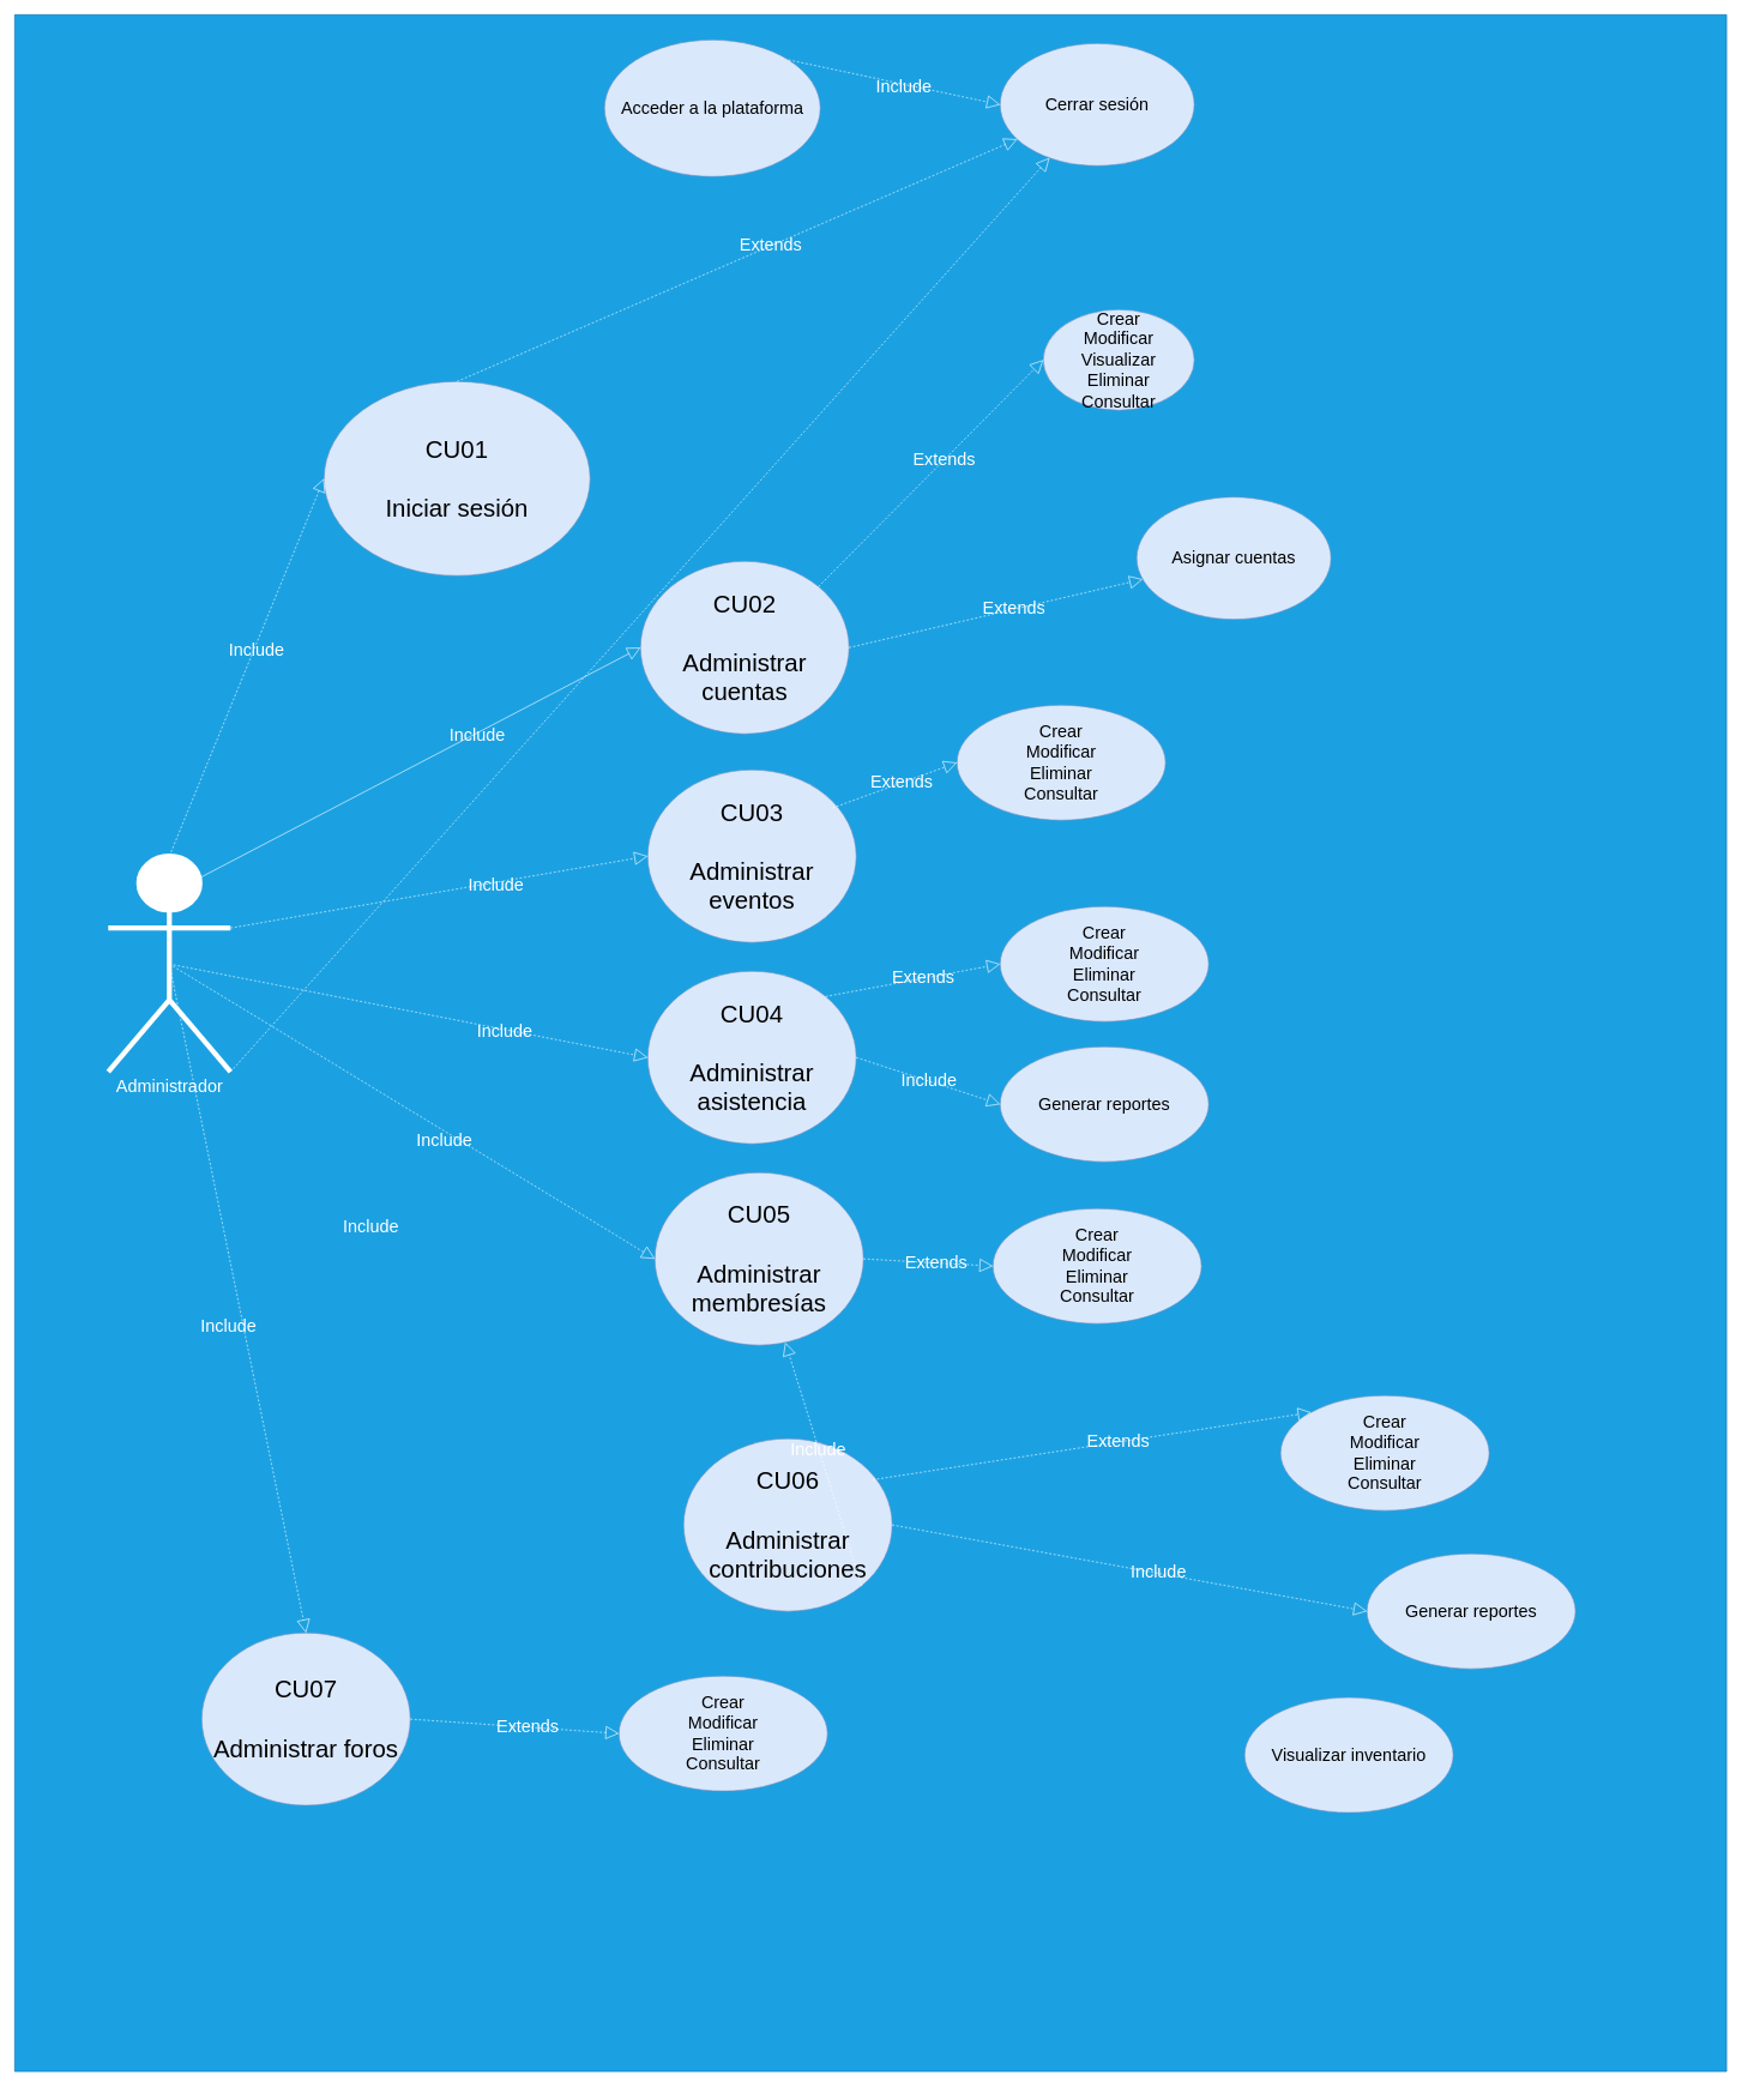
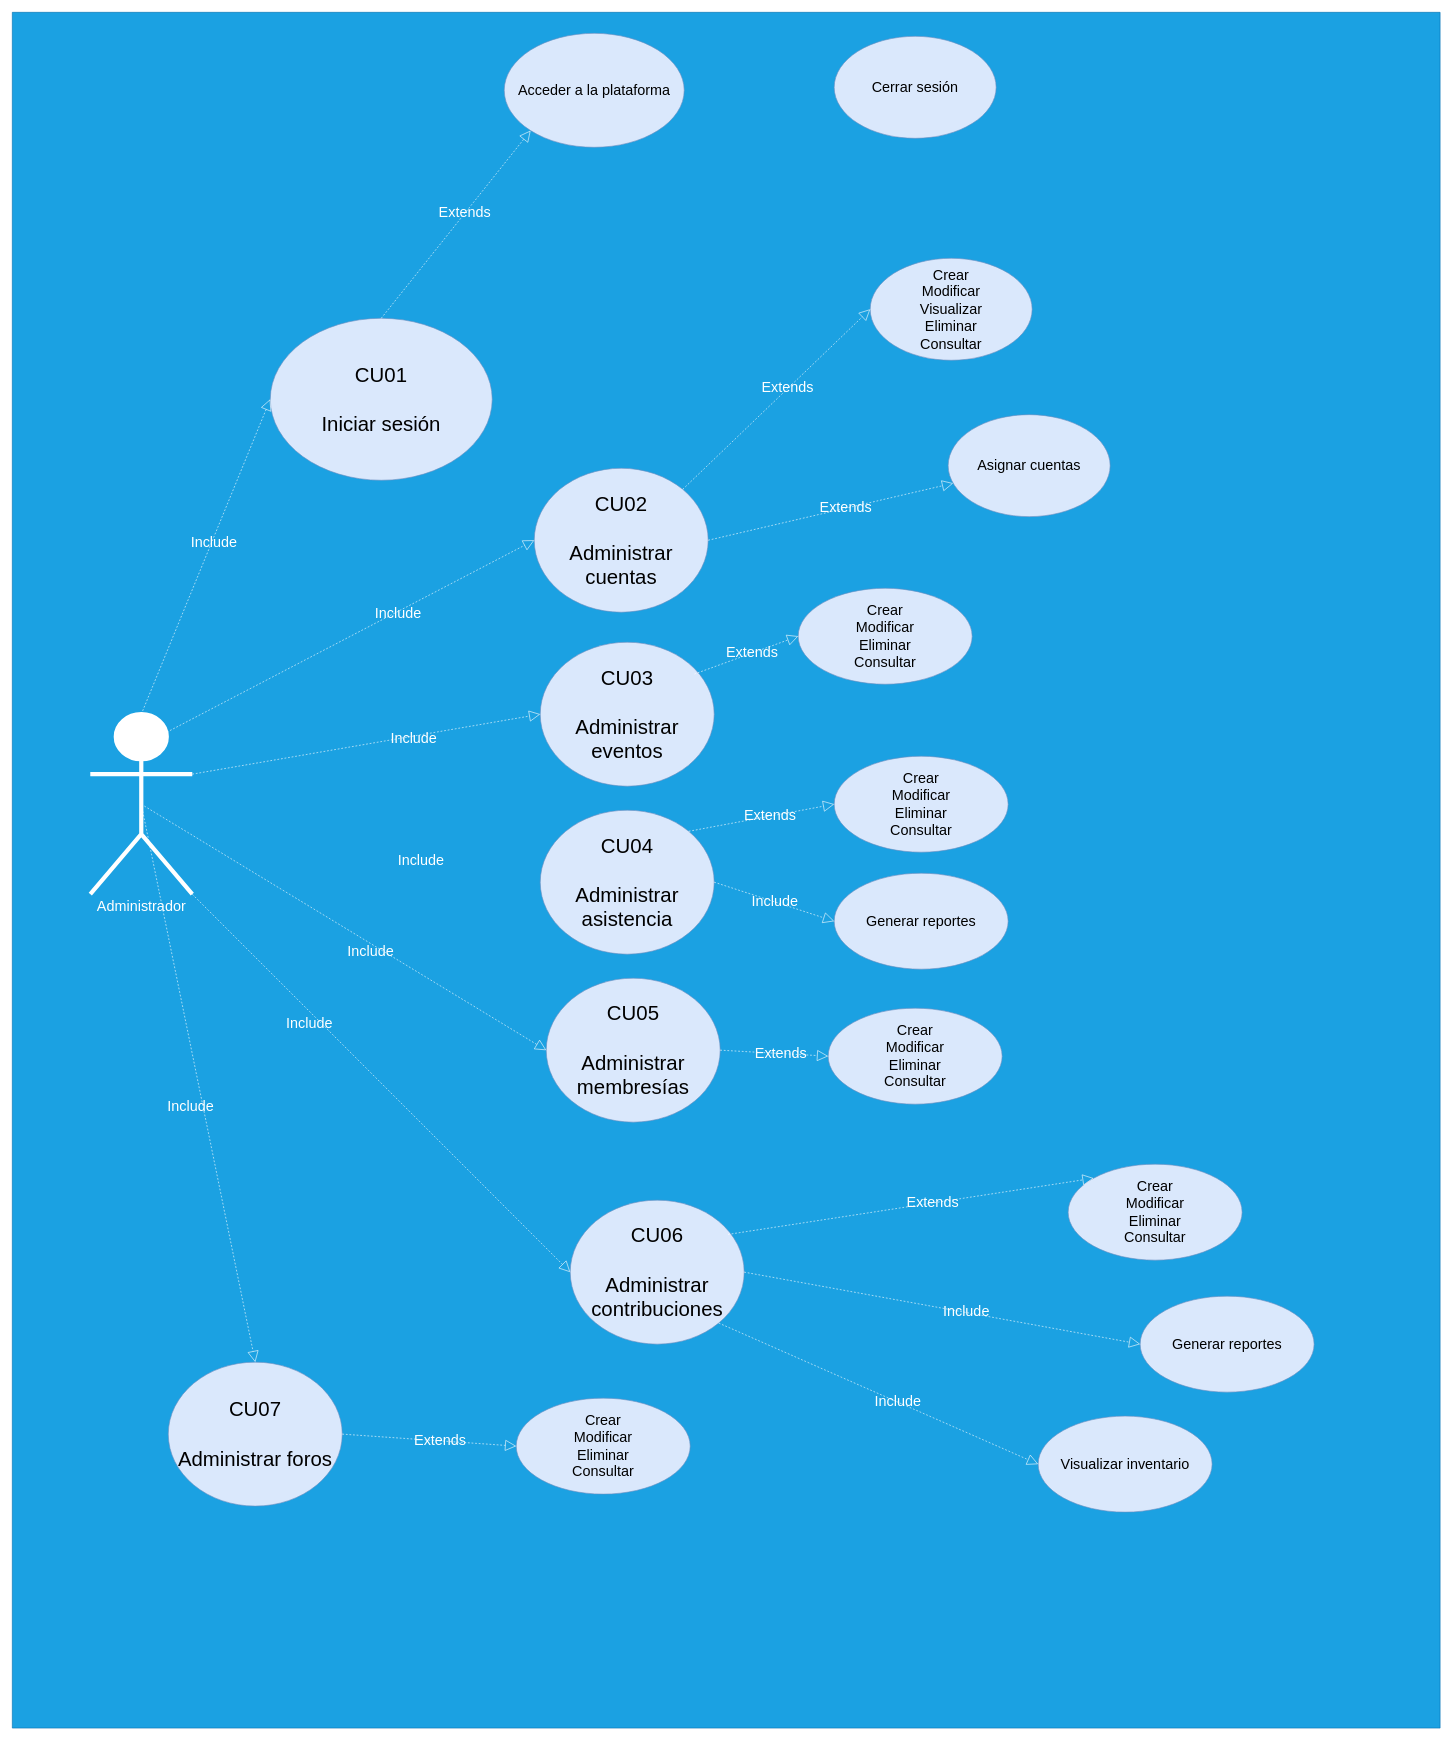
- <mxCell id="49" value="" style="endArrow=block;endSize=16;endFill=0;html=1;rounded=0;exitX=1;exitY=0;exitDx=0;exitDy=0;entryX=0;entryY=0.5;entryDx=0;entryDy=0;fontSize=24;labelBackgroundColor=none;fontColor=#FFFFFF;strokeColor=#FFFFFF;strokeWidth=1;jumpStyle=none;shadow=0;dashed=1;" edge="1" parent="1" source="46" target="47"><mxGeometry x="0.12" y="1" width="160" relative="1" as="geometry"><mxPoint x="1150" y="815" as="sourcePoint" /><mxPoint x="1365" y="290" as="targetPoint" /><mxPoint as="offset" /></mxGeometry></mxCell>
- <mxCell id="50" value="Include" style="edgeLabel;html=1;align=center;verticalAlign=middle;resizable=0;points=[];fontSize=24;labelBackgroundColor=none;fontColor=#FFFFFF;" vertex="1" connectable="0" parent="49"><mxGeometry x="0.099" y="-3" relative="1" as="geometry"><mxPoint x="-1" as="offset" /></mxGeometry></mxCell>
- <mxCell id="48" value="Extends" style="endArrow=block;endSize=16;endFill=0;html=1;rounded=0;exitX=0.5;exitY=0;exitDx=0;exitDy=0;fontSize=24;labelBackgroundColor=none;fontColor=#FFFFFF;strokeColor=#FFFFFF;strokeWidth=1;jumpStyle=none;shadow=0;dashed=1;" edge="1" parent="1" source="4" target="47"><mxGeometry x="0.12" y="1" width="160" relative="1" as="geometry"><mxPoint x="890" y="700" as="sourcePoint" /><mxPoint x="1202" y="400" as="targetPoint" /><mxPoint as="offset" /></mxGeometry></mxCell>
+ <mxCell id="48" value="Extends" style="endArrow=block;endSize=16;endFill=0;html=1;rounded=0;exitX=0.5;exitY=0;exitDx=0;exitDy=0;entryX=0;entryY=1;entryDx=0;entryDy=0;fontSize=24;labelBackgroundColor=none;fontColor=#FFFFFF;strokeColor=#FFFFFF;strokeWidth=1;jumpStyle=none;shadow=0;dashed=1;" edge="1" parent="1" source="4" target="46"><mxGeometry x="0.12" y="1" width="160" relative="1" as="geometry"><mxPoint x="890" y="700" as="sourcePoint" /><mxPoint x="1202" y="400" as="targetPoint" /><mxPoint as="offset" /></mxGeometry></mxCell>
- <mxCell id="19" value="&lt;div style=&quot;font-size: 24px;&quot;&gt;Crear&lt;/div&gt;&lt;div style=&quot;font-size: 24px;&quot;&gt;Modificar&lt;/div&gt;&lt;div style=&quot;font-size: 24px;&quot;&gt;Visualizar&lt;/div&gt;&lt;div style=&quot;font-size: 24px;&quot;&gt;Eliminar&lt;/div&gt;&lt;div style=&quot;font-size: 24px;&quot;&gt;Consultar&lt;/div&gt;" style="ellipse;whiteSpace=wrap;html=1;fontSize=24;labelPosition=center;verticalLabelPosition=middle;align=center;verticalAlign=middle;fillColor=#dae8fc;strokeColor=#6c8ebf;" vertex="1" parent="1"><mxGeometry x="1450" y="430" width="210" height="140" as="geometry" /></mxCell>
+ <mxCell id="19" value="&lt;div style=&quot;font-size: 24px;&quot;&gt;Crear&lt;/div&gt;&lt;div style=&quot;font-size: 24px;&quot;&gt;Modificar&lt;/div&gt;&lt;div style=&quot;font-size: 24px;&quot;&gt;Visualizar&lt;/div&gt;&lt;div style=&quot;font-size: 24px;&quot;&gt;Eliminar&lt;/div&gt;&lt;div style=&quot;font-size: 24px;&quot;&gt;Consultar&lt;/div&gt;" style="ellipse;whiteSpace=wrap;html=1;fontSize=24;labelPosition=center;verticalLabelPosition=middle;align=center;verticalAlign=middle;fillColor=#dae8fc;strokeColor=#6c8ebf;" vertex="1" parent="1"><mxGeometry x="1450" y="430" width="270" height="170" as="geometry" /></mxCell>
- <mxCell id="17" value="" style="endArrow=block;endSize=16;endFill=0;html=1;rounded=0;exitX=1;exitY=1;exitDx=0;exitDy=0;exitPerimeter=0;fontSize=24;labelBackgroundColor=none;fontColor=#FFFFFF;strokeColor=#FFFFFF;strokeWidth=1;jumpStyle=none;shadow=0;dashed=1;" edge="1" parent="1" source="3" target="47"><mxGeometry x="0.117" y="1" width="160" relative="1" as="geometry"><mxPoint x="140" y="1690" as="sourcePoint" /><mxPoint x="815" y="2100" as="targetPoint" /><mxPoint as="offset" /></mxGeometry></mxCell>
+ <mxCell id="17" value="" style="endArrow=block;endSize=16;endFill=0;html=1;rounded=0;exitX=1;exitY=1;exitDx=0;exitDy=0;exitPerimeter=0;entryX=0;entryY=0.5;entryDx=0;entryDy=0;fontSize=24;labelBackgroundColor=none;fontColor=#FFFFFF;strokeColor=#FFFFFF;strokeWidth=1;jumpStyle=none;shadow=0;dashed=1;" edge="1" parent="1" source="3" target="8"><mxGeometry x="0.117" y="1" width="160" relative="1" as="geometry"><mxPoint x="140" y="1690" as="sourcePoint" /><mxPoint x="815" y="2100" as="targetPoint" /><mxPoint as="offset" /></mxGeometry></mxCell>
- <mxCell id="10" value="" style="endArrow=block;endSize=16;endFill=0;html=1;rounded=0;exitX=0.75;exitY=0.1;exitDx=0;exitDy=0;exitPerimeter=0;entryX=0;entryY=0.5;entryDx=0;entryDy=0;fontSize=24;labelBackgroundColor=none;fontColor=#FFFFFF;strokeColor=#FFFFFF;strokeWidth=1;jumpStyle=none;shadow=0;dashed=0;" edge="1" parent="1" source="3" target="5"><mxGeometry x="0.12" y="1" width="160" relative="1" as="geometry"><mxPoint x="510" y="1150" as="sourcePoint" /><mxPoint x="670" y="1150" as="targetPoint" /><mxPoint as="offset" /></mxGeometry></mxCell>
+ <mxCell id="10" value="" style="endArrow=block;endSize=16;endFill=0;html=1;rounded=0;exitX=0.75;exitY=0.1;exitDx=0;exitDy=0;exitPerimeter=0;entryX=0;entryY=0.5;entryDx=0;entryDy=0;fontSize=24;labelBackgroundColor=none;fontColor=#FFFFFF;strokeColor=#FFFFFF;strokeWidth=1;jumpStyle=none;shadow=0;dashed=1;" edge="1" parent="1" source="3" target="5"><mxGeometry x="0.12" y="1" width="160" relative="1" as="geometry"><mxPoint x="510" y="1150" as="sourcePoint" /><mxPoint x="670" y="1150" as="targetPoint" /><mxPoint as="offset" /></mxGeometry></mxCell>
- <mxCell id="14" value="" style="endArrow=block;endSize=16;endFill=0;html=1;rounded=0;exitX=0.5;exitY=0.5;exitDx=0;exitDy=0;exitPerimeter=0;entryX=0;entryY=0.5;entryDx=0;entryDy=0;fontSize=24;labelBackgroundColor=none;fontColor=#FFFFFF;strokeColor=#FFFFFF;strokeWidth=1;jumpStyle=none;shadow=0;dashed=1;" edge="1" parent="1" source="3" target="9"><mxGeometry x="0.12" y="1" width="160" relative="1" as="geometry"><mxPoint x="250" y="1460" as="sourcePoint" /><mxPoint x="830" y="1360" as="targetPoint" /><mxPoint as="offset" /></mxGeometry></mxCell>
- <mxCell id="45" value="Include" style="endArrow=block;endSize=16;endFill=0;html=1;rounded=0;exitX=1;exitY=1;exitDx=0;exitDy=0;fontSize=24;labelBackgroundColor=none;fontColor=#FFFFFF;strokeColor=#FFFFFF;strokeWidth=1;jumpStyle=none;shadow=0;dashed=1;" edge="1" parent="1" source="8" target="7"><mxGeometry x="0.12" y="1" width="160" relative="1" as="geometry"><mxPoint x="1158" y="2305" as="sourcePoint" /><mxPoint x="1580" y="2270" as="targetPoint" /><mxPoint as="offset" /></mxGeometry></mxCell>
+ <mxCell id="45" value="Include" style="endArrow=block;endSize=16;endFill=0;html=1;rounded=0;exitX=1;exitY=1;exitDx=0;exitDy=0;fontSize=24;labelBackgroundColor=none;fontColor=#FFFFFF;strokeColor=#FFFFFF;strokeWidth=1;jumpStyle=none;shadow=0;dashed=1;entryX=0;entryY=0.5;entryDx=0;entryDy=0;" edge="1" parent="1" source="8" target="44"><mxGeometry x="0.12" y="1" width="160" relative="1" as="geometry"><mxPoint x="1158" y="2305" as="sourcePoint" /><mxPoint x="1580" y="2270" as="targetPoint" /><mxPoint as="offset" /></mxGeometry></mxCell>
